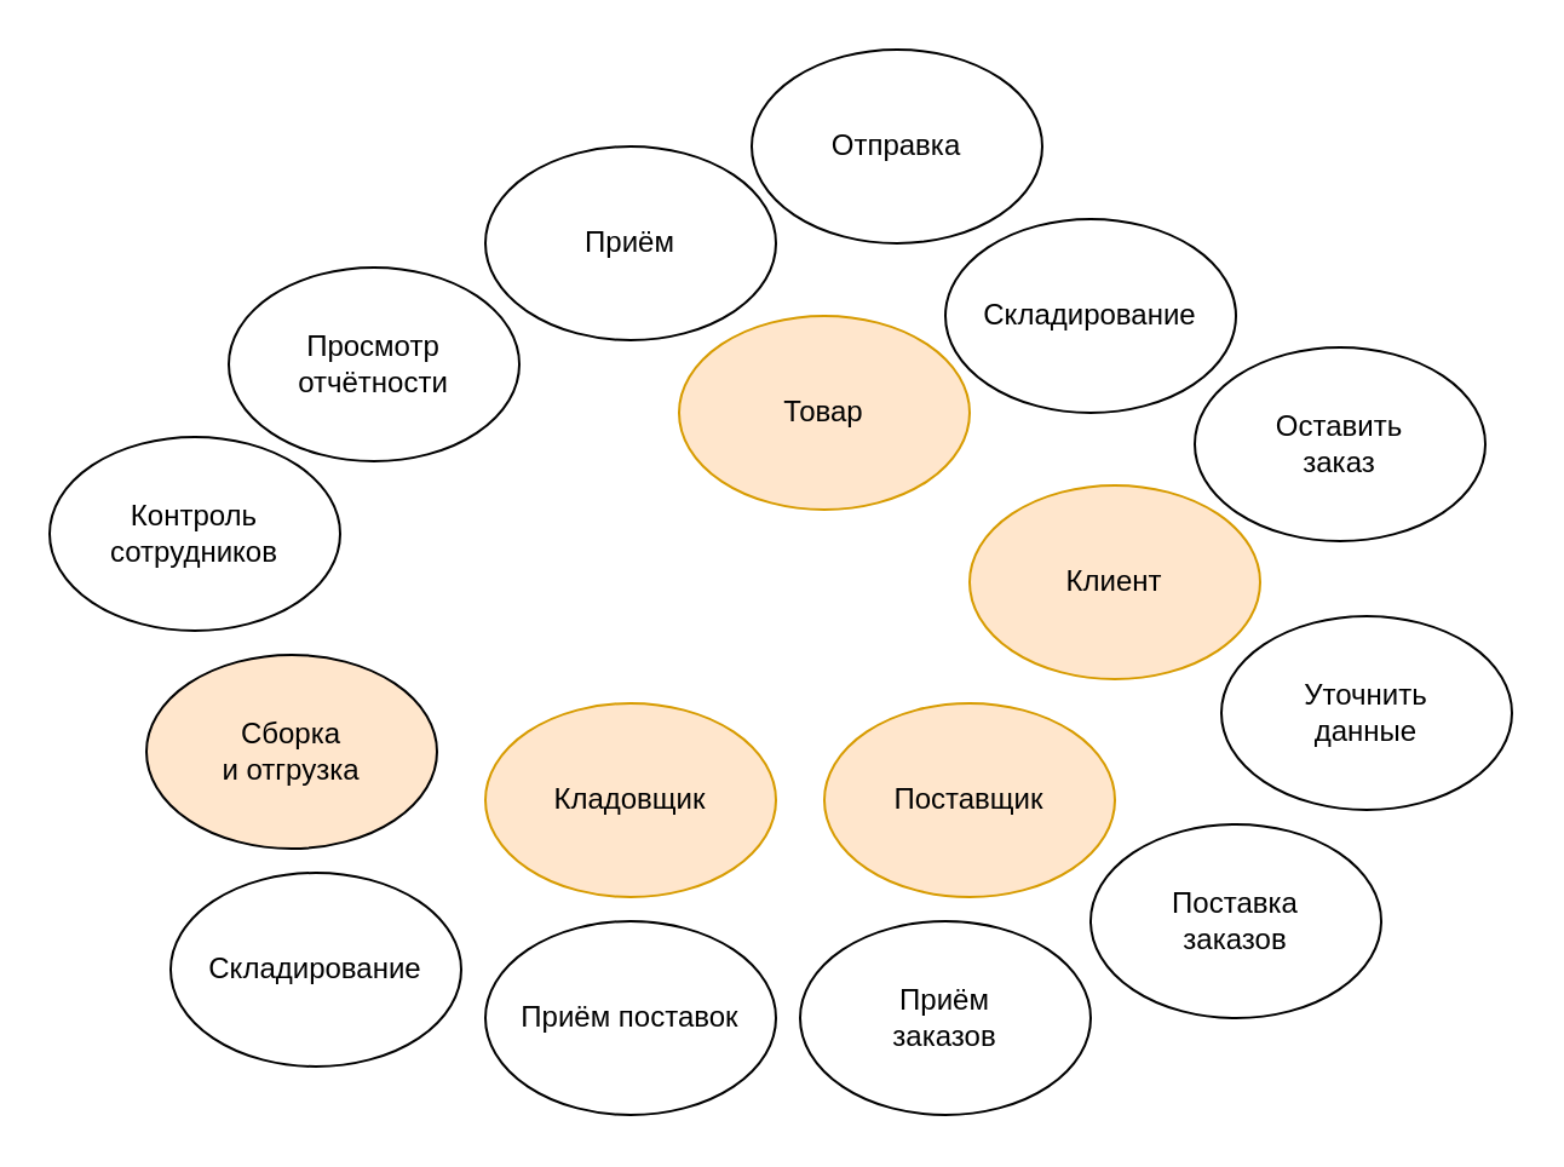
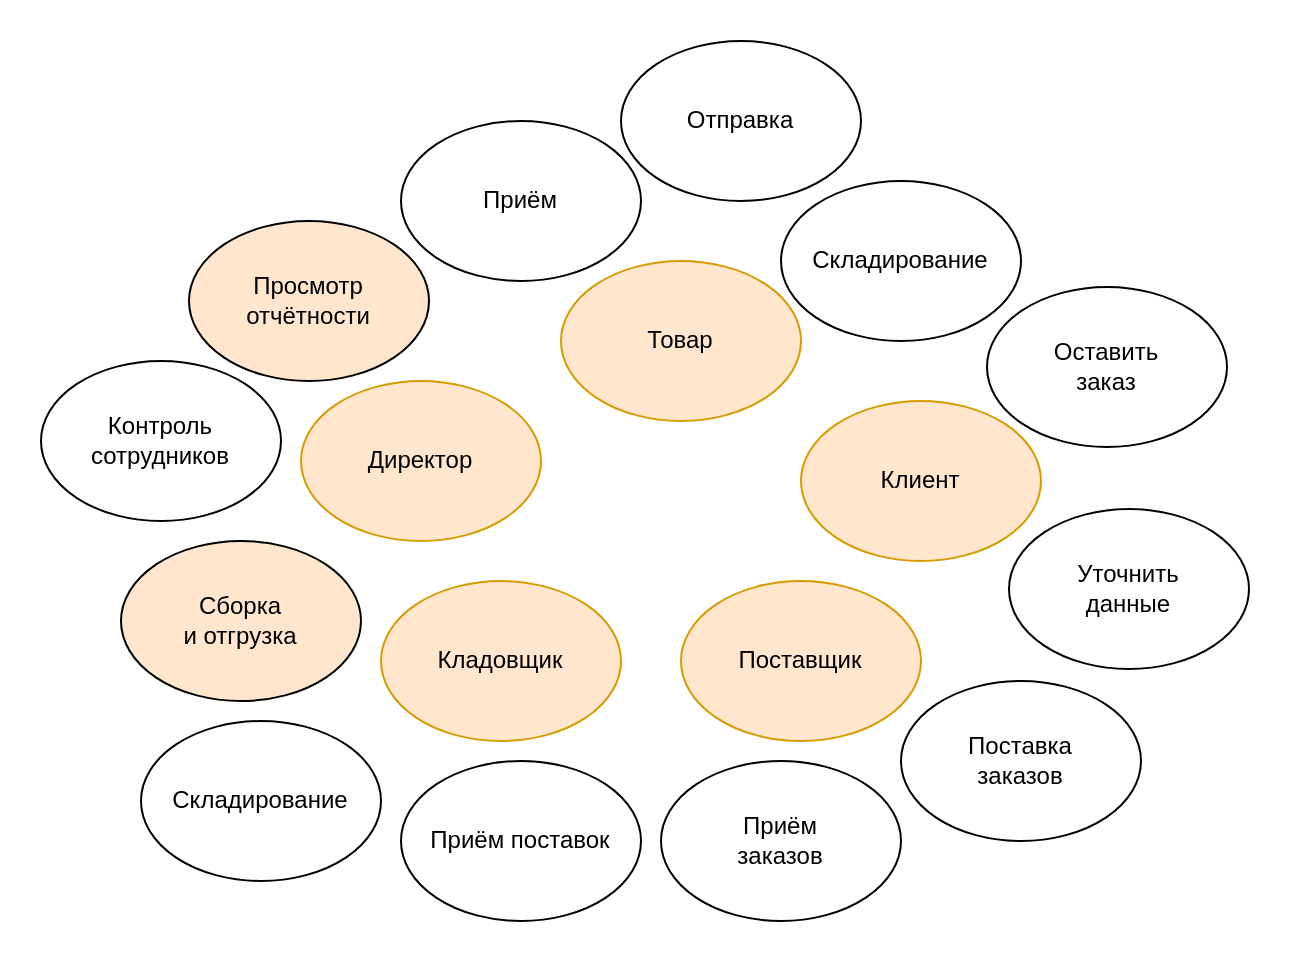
- <mxCell id="8" value="Просмотр &lt;br&gt;отчётности" style="ellipse;whiteSpace=wrap;html=1;" vertex="1" parent="1"><mxGeometry x="94" y="110" width="120" height="80" as="geometry" /></mxCell>
+ <mxCell id="8" value="Просмотр &lt;br&gt;отчётности" style="ellipse;whiteSpace=wrap;html=1;fillColor=#ffe6cc;" vertex="1" parent="1"><mxGeometry x="94" y="110" width="120" height="80" as="geometry" /></mxCell>
+ <mxCell id="2" value="Директор" style="ellipse;whiteSpace=wrap;html=1;fillColor=#ffe6cc;strokeColor=#d79b00;" vertex="1" parent="1"><mxGeometry x="150" y="190" width="120" height="80" as="geometry" /></mxCell>
- <mxCell id="7" value="Кладовщик" style="ellipse;whiteSpace=wrap;html=1;fillColor=#ffe6cc;strokeColor=#d79b00;" vertex="1" parent="1"><mxGeometry x="200" y="290" width="120" height="80" as="geometry" /></mxCell>
+ <mxCell id="7" value="Кладовщик" style="ellipse;whiteSpace=wrap;html=1;fillColor=#ffe6cc;strokeColor=#d79b00;" vertex="1" parent="1"><mxGeometry x="190" y="290" width="120" height="80" as="geometry" /></mxCell>
